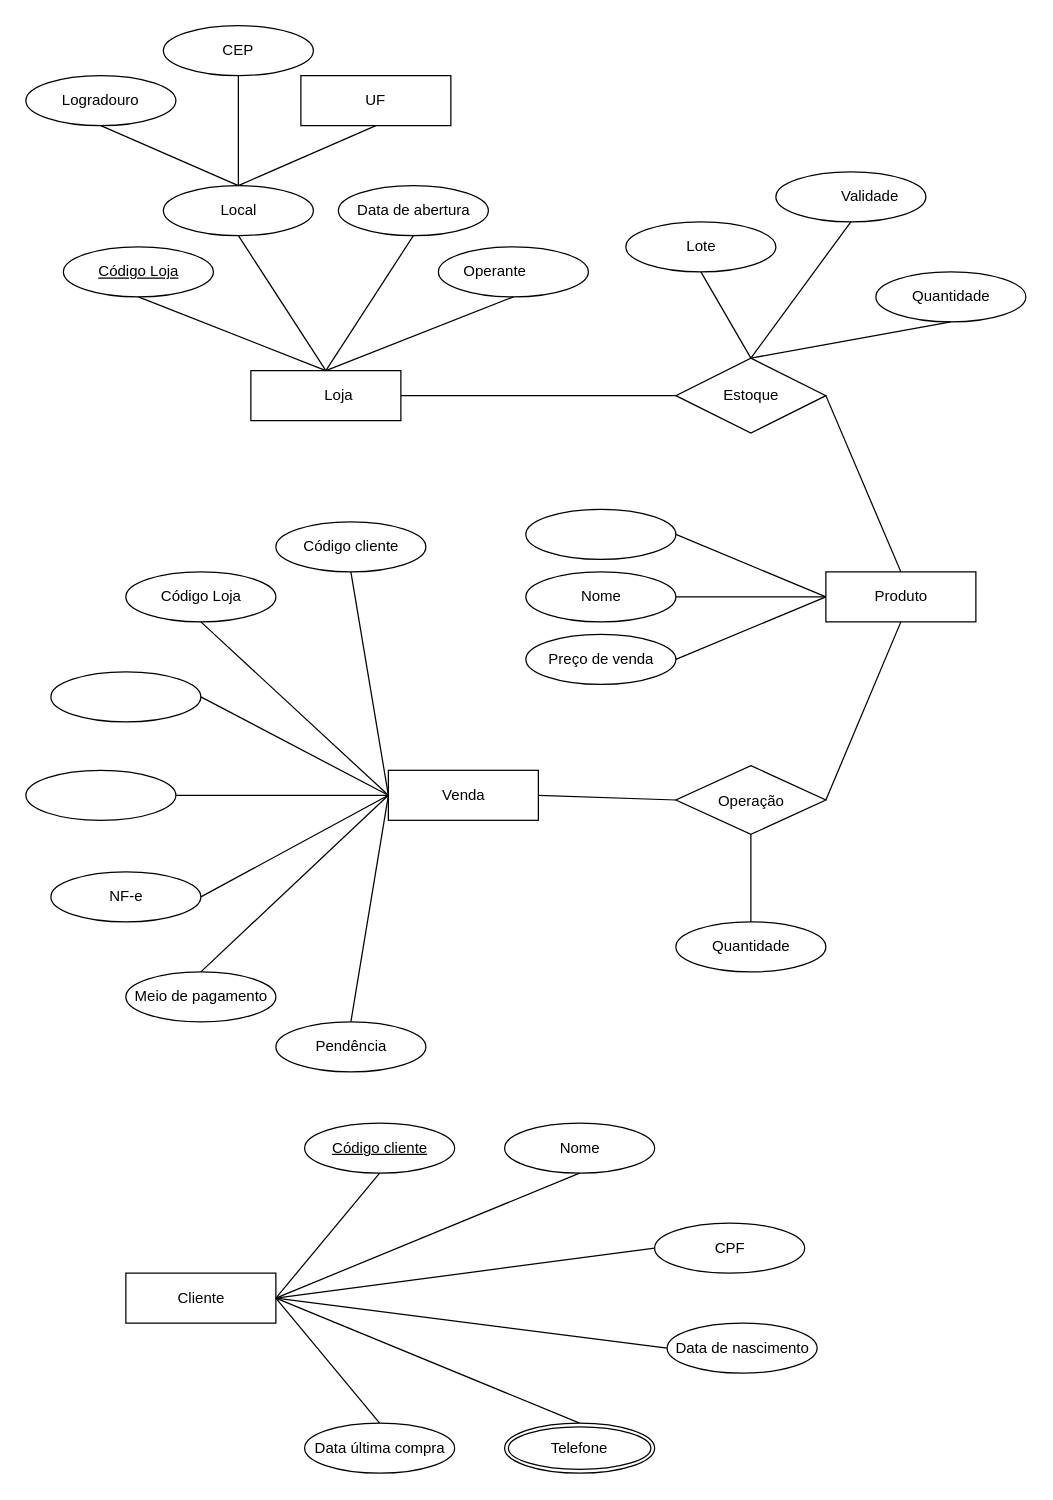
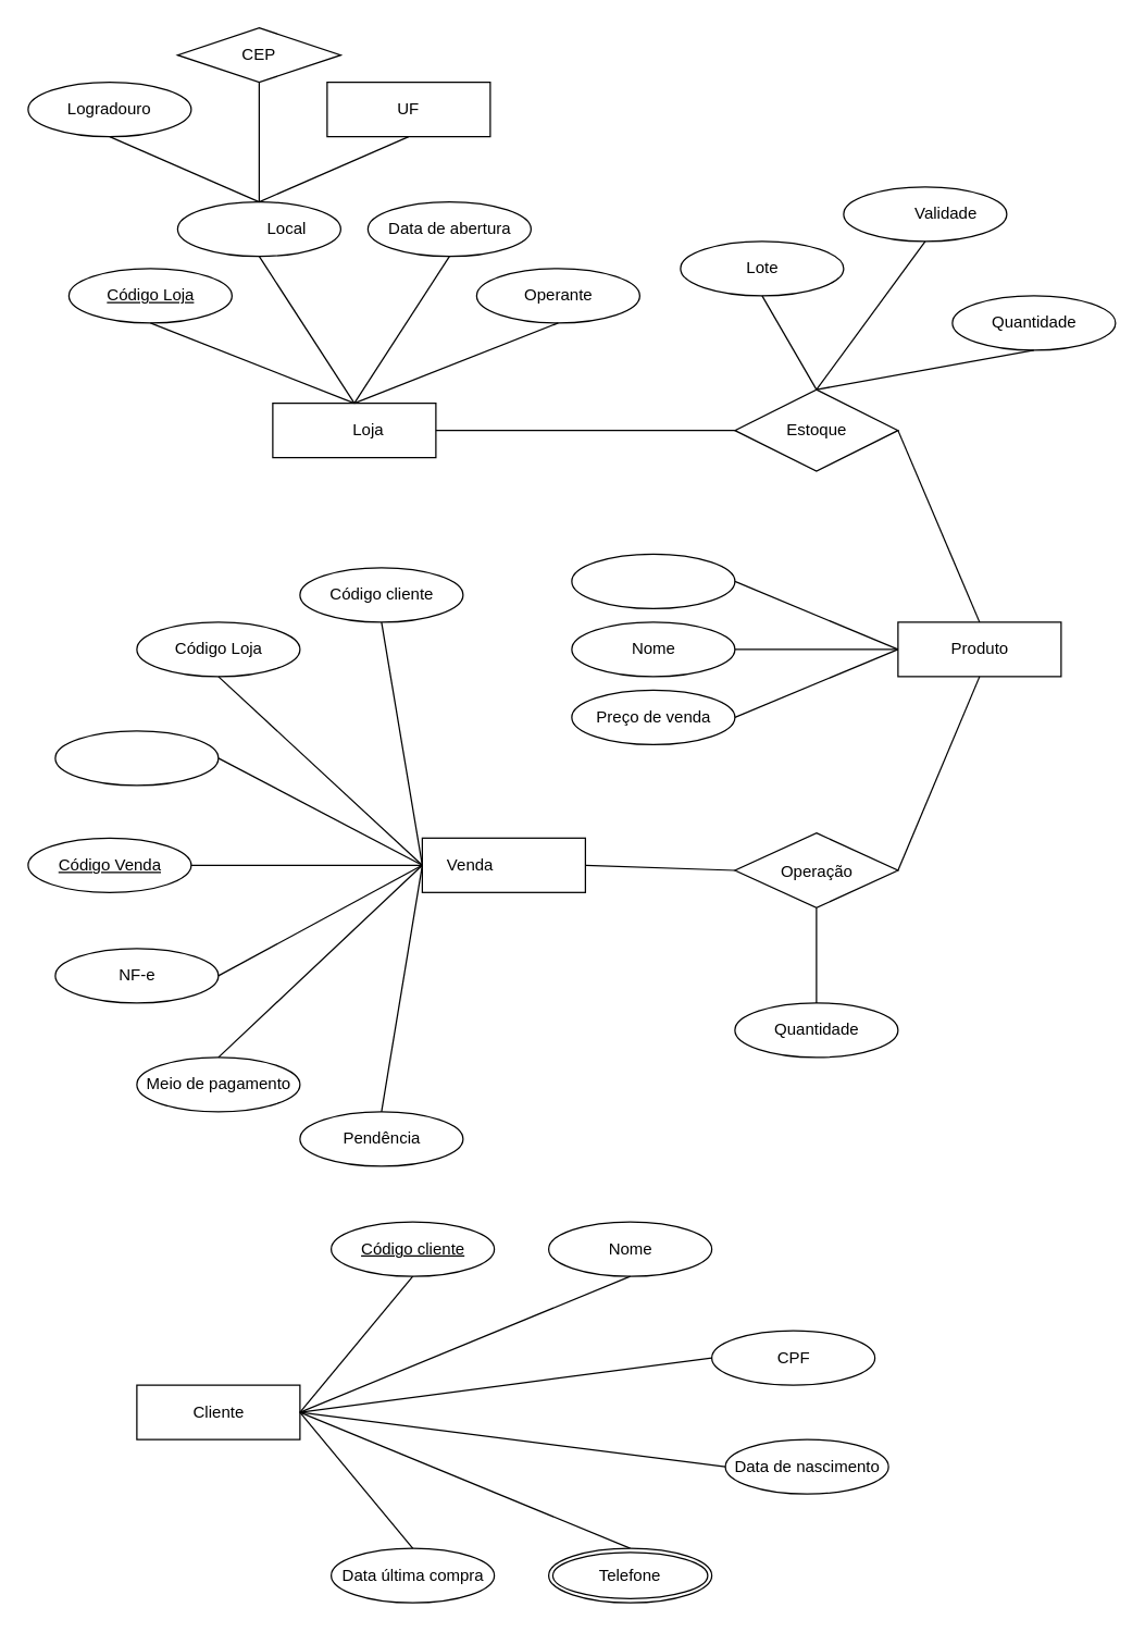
- <mxCell id="143" value="CEP" style="ellipse;whiteSpace=wrap;html=1;align=center;fillStyle=auto;fillColor=#FFFFFF;" vertex="1" parent="1"><mxGeometry x="130" width="120" height="40" as="geometry" y="20" /></mxCell>
+ <mxCell id="143" value="CEP" style="rhombus;whiteSpace=wrap;html=1;align=center;fillStyle=auto;fillColor=#FFFFFF;" vertex="1" parent="1"><mxGeometry x="130" width="120" height="40" as="geometry" y="20" /></mxCell>
- <mxCell id="28" value="&lt;div&gt;Local&lt;/div&gt;" style="text;html=1;resizable=0;autosize=1;align=center;verticalAlign=middle;points=[];fillColor=none;strokeColor=none;rounded=0;fillStyle=auto;" vertex="1" parent="26"><mxGeometry x="35" y="5" width="50" height="30" as="geometry" /></mxCell>
+ <mxCell id="28" value="&lt;div&gt;Local&lt;/div&gt;" style="text;html=1;resizable=0;autosize=1;align=center;verticalAlign=middle;points=[];fillColor=none;strokeColor=none;rounded=0;fillStyle=auto;" vertex="1" parent="26"><mxGeometry x="55" y="5" width="50" height="30" as="geometry" /></mxCell>
- <mxCell id="35" value="Operante" style="text;html=1;resizable=0;autosize=1;align=center;verticalAlign=middle;points=[];fillColor=none;strokeColor=none;rounded=0;fillStyle=auto;container=1;" vertex="1" parent="33"><mxGeometry x="10" y="5" width="70" height="30" as="geometry" /></mxCell>
+ <mxCell id="35" value="Operante" style="text;html=1;resizable=0;autosize=1;align=center;verticalAlign=middle;points=[];fillColor=none;strokeColor=none;rounded=0;fillStyle=auto;container=1;" vertex="1" parent="33"><mxGeometry x="25" y="5" width="70" height="30" as="geometry" /></mxCell>
+ <mxCell id="70" value="&lt;div&gt;&lt;u&gt;Código Venda&lt;/u&gt;&lt;/div&gt;" style="text;html=1;resizable=0;autosize=1;align=center;verticalAlign=middle;points=[];fillColor=none;strokeColor=none;rounded=0;fillStyle=auto;container=1;" vertex="1" parent="68"><mxGeometry x="10" y="5" width="100" height="30" as="geometry" /></mxCell>
- <mxCell id="4" value="&lt;div&gt;Venda&lt;/div&gt;" style="text;html=1;resizable=0;autosize=1;align=center;verticalAlign=middle;points=[];fillColor=none;strokeColor=none;rounded=0;" vertex="1" parent="2"><mxGeometry x="30" y="5" width="60" height="30" as="geometry" /></mxCell>
+ <mxCell id="4" value="&lt;div&gt;Venda&lt;/div&gt;" style="text;html=1;resizable=0;autosize=1;align=center;verticalAlign=middle;points=[];fillColor=none;strokeColor=none;rounded=0;" vertex="1" parent="2"><mxGeometry x="5" y="5" width="60" height="30" as="geometry" /></mxCell>
